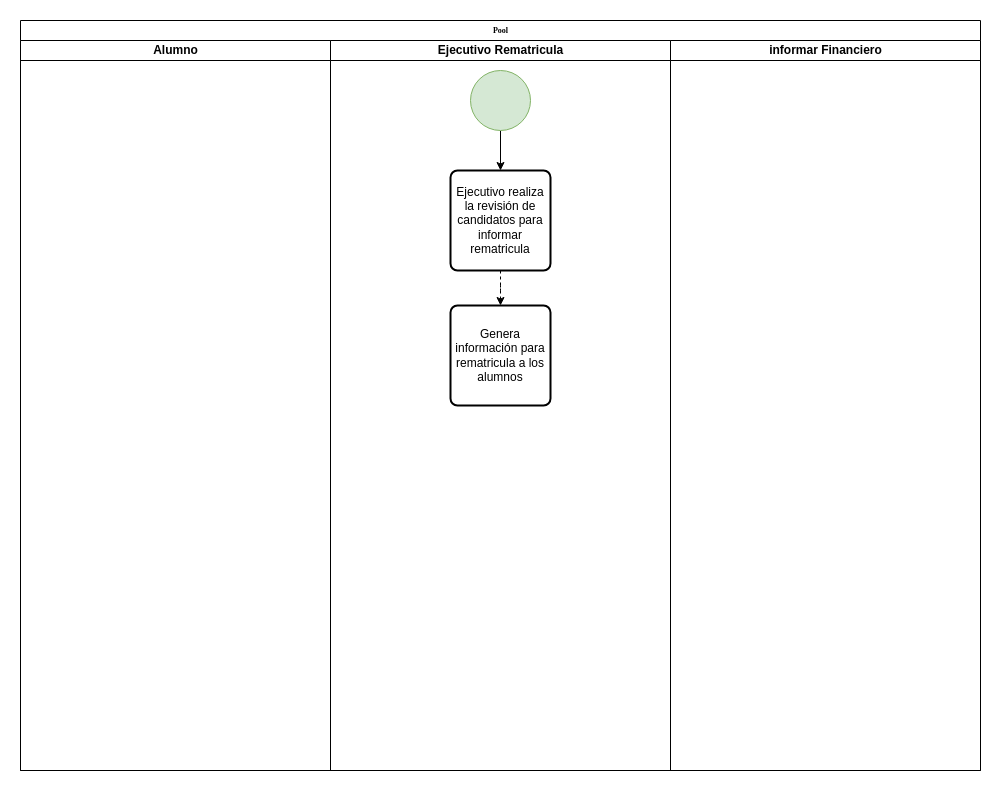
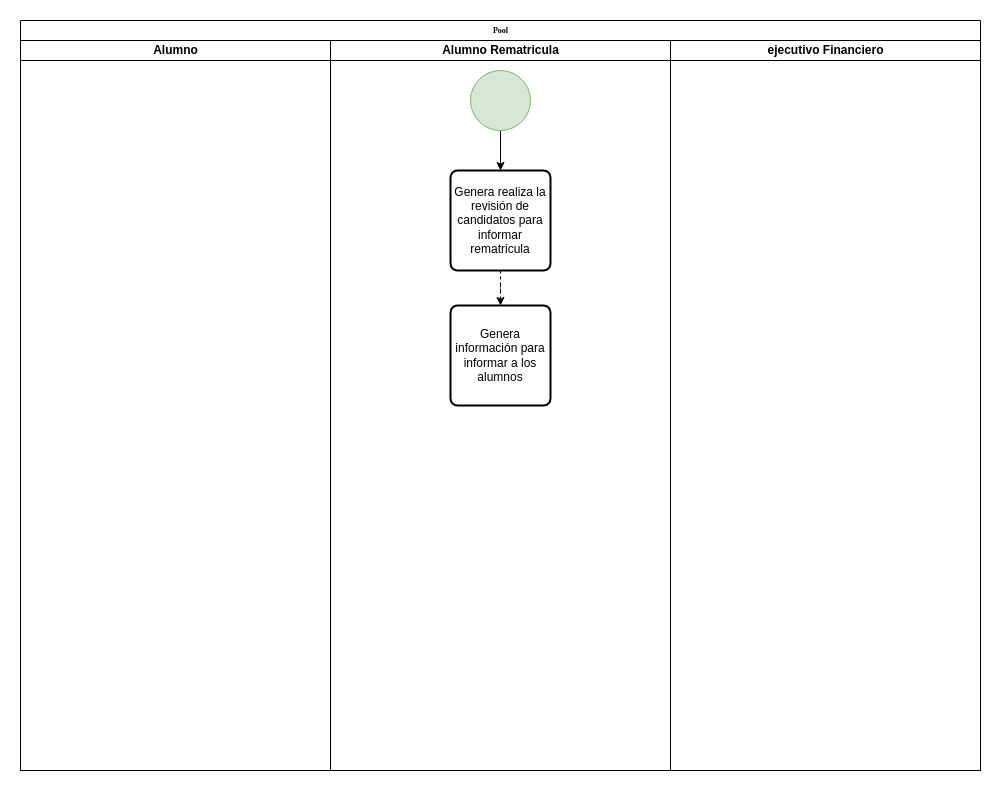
- <mxCell id="4" value="Ejecutivo Rematricula" style="swimlane;html=1;startSize=20;" parent="2" vertex="1"><mxGeometry x="310" y="20" width="340" height="730" as="geometry" /></mxCell>
+ <mxCell id="4" value="Alumno Rematricula" style="swimlane;html=1;startSize=20;" parent="2" vertex="1"><mxGeometry x="310" y="20" width="340" height="730" as="geometry" /></mxCell>
- <mxCell id="10" value="informar Financiero" style="swimlane;html=1;startSize=20;" parent="2" vertex="1"><mxGeometry x="650" y="20" width="310" height="730" as="geometry" /></mxCell>
+ <mxCell id="10" value="ejecutivo Financiero" style="swimlane;html=1;startSize=20;" parent="2" vertex="1"><mxGeometry x="650" y="20" width="310" height="730" as="geometry" /></mxCell>
- <mxCell id="6" value="Ejecutivo realiza la revisión de candidatos para informar rematricula" style="rounded=1;whiteSpace=wrap;html=1;absoluteArcSize=1;arcSize=14;strokeWidth=2;" vertex="1" parent="4"><mxGeometry x="120" y="130" width="100" height="100" as="geometry" /></mxCell>
+ <mxCell id="6" value="Genera realiza la revisión de candidatos para informar rematricula" style="rounded=1;whiteSpace=wrap;html=1;absoluteArcSize=1;arcSize=14;strokeWidth=2;" vertex="1" parent="4"><mxGeometry x="120" y="130" width="100" height="100" as="geometry" /></mxCell>
- <mxCell id="9" value="Genera información para rematricula a los alumnos" style="rounded=1;whiteSpace=wrap;html=1;absoluteArcSize=1;arcSize=14;strokeWidth=2;" vertex="1" parent="4"><mxGeometry x="120" y="265" width="100" height="100" as="geometry" /></mxCell>
+ <mxCell id="9" value="Genera información para informar a los alumnos" style="rounded=1;whiteSpace=wrap;html=1;absoluteArcSize=1;arcSize=14;strokeWidth=2;" vertex="1" parent="4"><mxGeometry x="120" y="265" width="100" height="100" as="geometry" /></mxCell>
